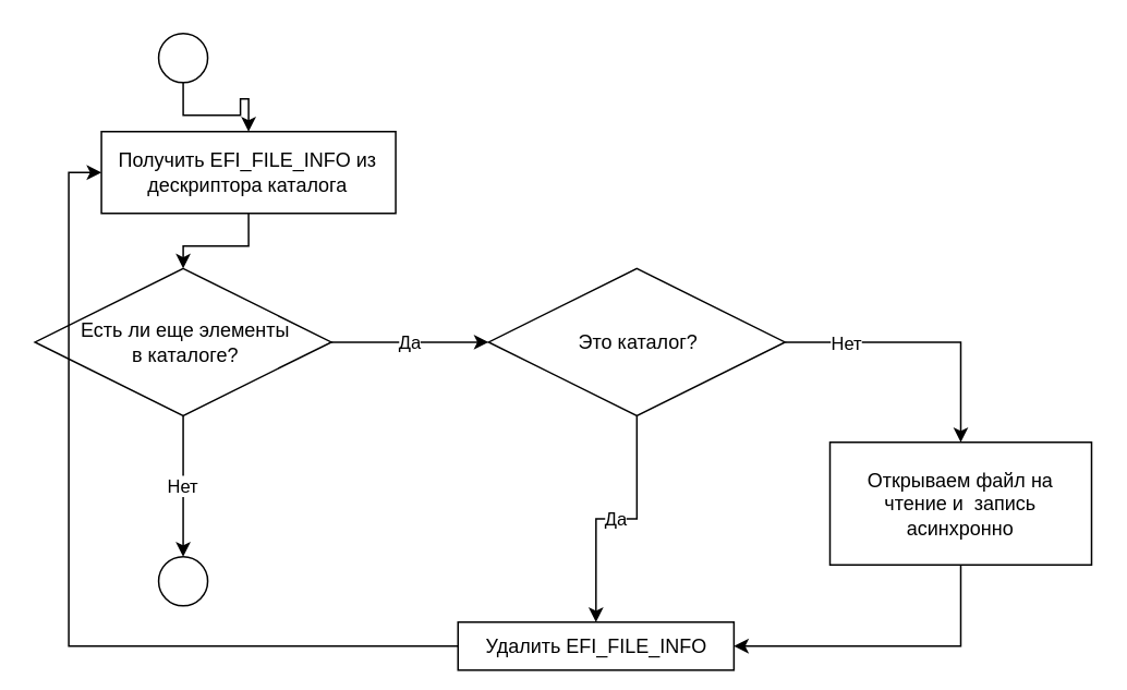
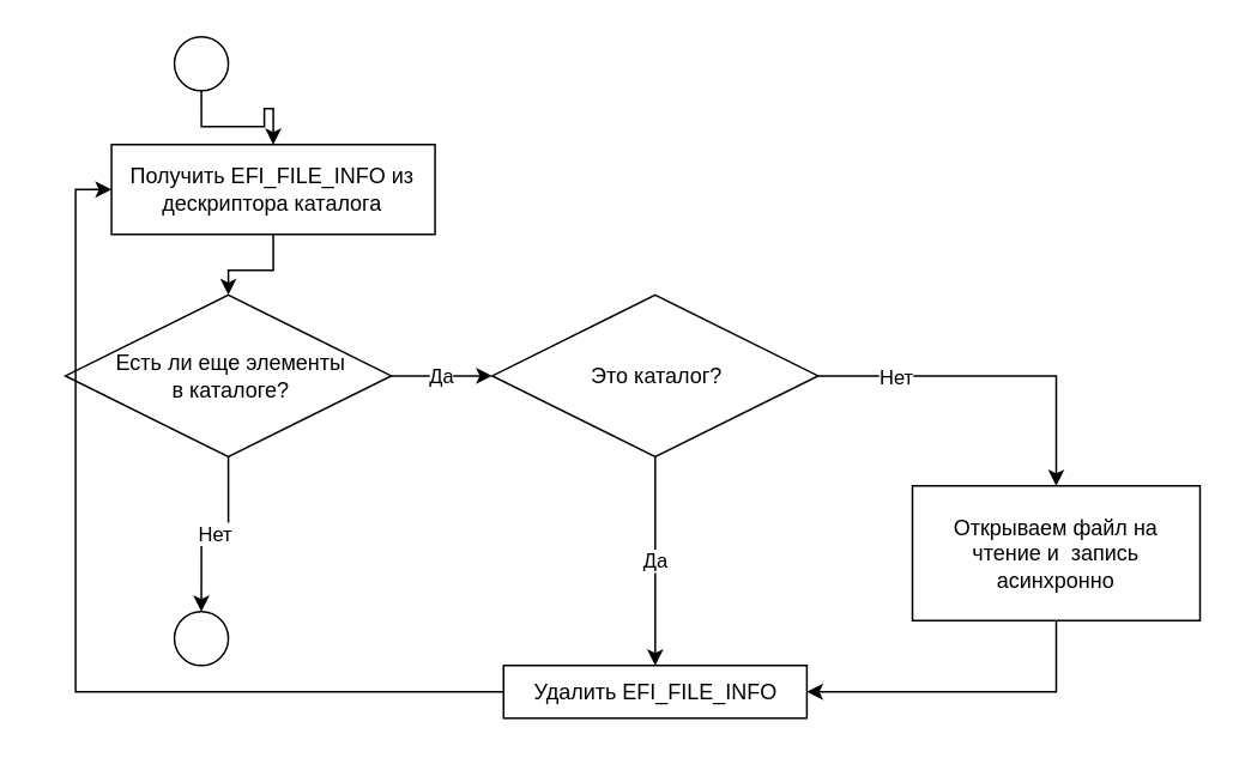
- <mxCell id="8" value="Есть ли еще элементы в каталоге?" style="rhombus;whiteSpace=wrap;html=1;spacingLeft=23;spacingRight=20;" vertex="1" parent="1"><mxGeometry x="20.76" y="163.75" width="181.25" height="90" as="geometry" /></mxCell>
+ <mxCell id="8" value="Есть ли еще элементы в каталоге?" style="rhombus;whiteSpace=wrap;html=1;spacingLeft=23;spacingRight=20;" vertex="1" parent="1"><mxGeometry x="35.76" y="163.75" width="181.25" height="90" as="geometry" /></mxCell>
- <mxCell id="11" value="Это каталог?" style="rhombus;whiteSpace=wrap;html=1;spacingLeft=23;spacingRight=20;" vertex="1" parent="1"><mxGeometry x="298.25" y="163.75" width="181.25" height="90" as="geometry" /></mxCell>
+ <mxCell id="11" value="Это каталог?" style="rhombus;whiteSpace=wrap;html=1;spacingLeft=23;spacingRight=20;" vertex="1" parent="1"><mxGeometry x="273.25" y="163.75" width="181.25" height="90" as="geometry" /></mxCell>
- <mxCell id="13" value="Удалить EFI_FILE_INFO" style="rounded=0;whiteSpace=wrap;html=1;" vertex="1" parent="1"><mxGeometry x="279.5" y="380" width="168.75" height="29.37" as="geometry" /></mxCell>
+ <mxCell id="13" value="Удалить EFI_FILE_INFO" style="rounded=0;whiteSpace=wrap;html=1;" vertex="1" parent="1"><mxGeometry x="279.5" y="370" width="168.75" height="29.37" as="geometry" /></mxCell>
